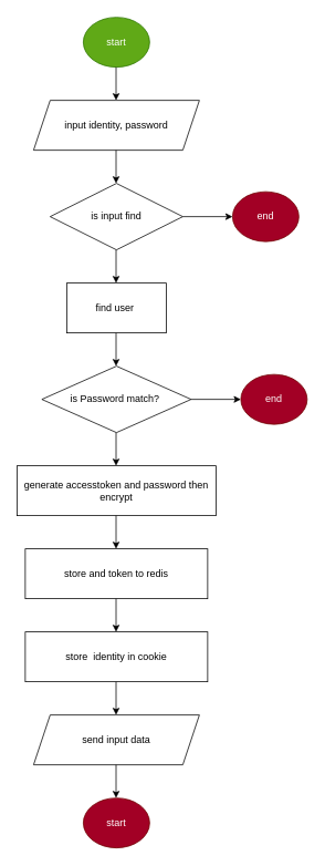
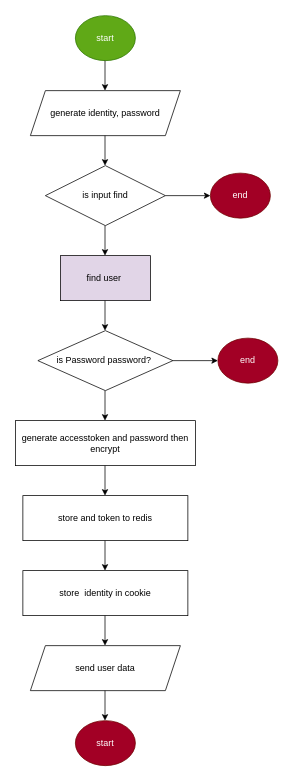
- <mxCell id="3" value="input identity, password" style="shape=parallelogram;perimeter=parallelogramPerimeter;whiteSpace=wrap;html=1;fixedSize=1;" vertex="1" parent="1"><mxGeometry x="40" y="120" width="200" height="60" as="geometry" /></mxCell>
+ <mxCell id="3" value="generate identity, password" style="shape=parallelogram;perimeter=parallelogramPerimeter;whiteSpace=wrap;html=1;fixedSize=1;" vertex="1" parent="1"><mxGeometry x="40" y="120" width="200" height="60" as="geometry" /></mxCell>
- <mxCell id="5" value="find user&amp;nbsp;" style="rounded=0;whiteSpace=wrap;html=1;" vertex="1" parent="1"><mxGeometry x="80" y="340" width="120" height="60" as="geometry" /></mxCell>
+ <mxCell id="5" value="find user&amp;nbsp;" style="rounded=0;whiteSpace=wrap;html=1;fillColor=#e1d5e7;" vertex="1" parent="1"><mxGeometry x="80" y="340" width="120" height="60" as="geometry" /></mxCell>
- <mxCell id="6" value="is Password match?&amp;nbsp;" style="rhombus;whiteSpace=wrap;html=1;" vertex="1" parent="1"><mxGeometry x="50" y="440" width="180" height="80" as="geometry" /></mxCell>
+ <mxCell id="6" value="is Password password?&amp;nbsp;" style="rhombus;whiteSpace=wrap;html=1;" vertex="1" parent="1"><mxGeometry x="50" y="440" width="180" height="80" as="geometry" /></mxCell>
- <mxCell id="10" value="send input data" style="shape=parallelogram;perimeter=parallelogramPerimeter;whiteSpace=wrap;html=1;fixedSize=1;" vertex="1" parent="1"><mxGeometry x="40" y="860" width="200" height="60" as="geometry" /></mxCell>
+ <mxCell id="10" value="send user data" style="shape=parallelogram;perimeter=parallelogramPerimeter;whiteSpace=wrap;html=1;fixedSize=1;" vertex="1" parent="1"><mxGeometry x="40" y="860" width="200" height="60" as="geometry" /></mxCell>
